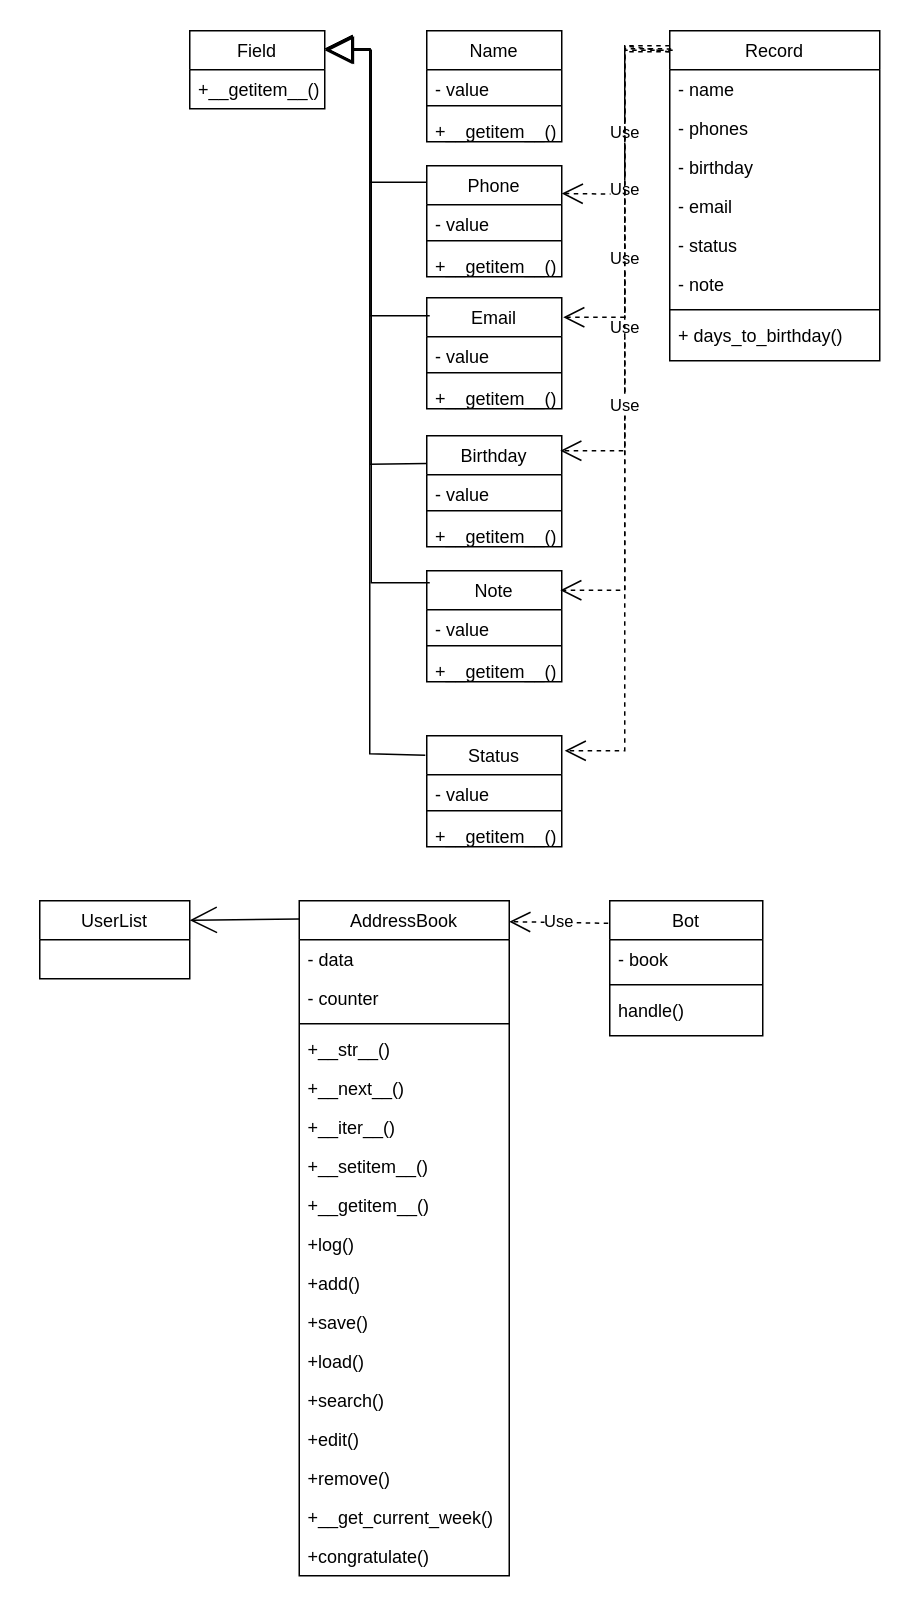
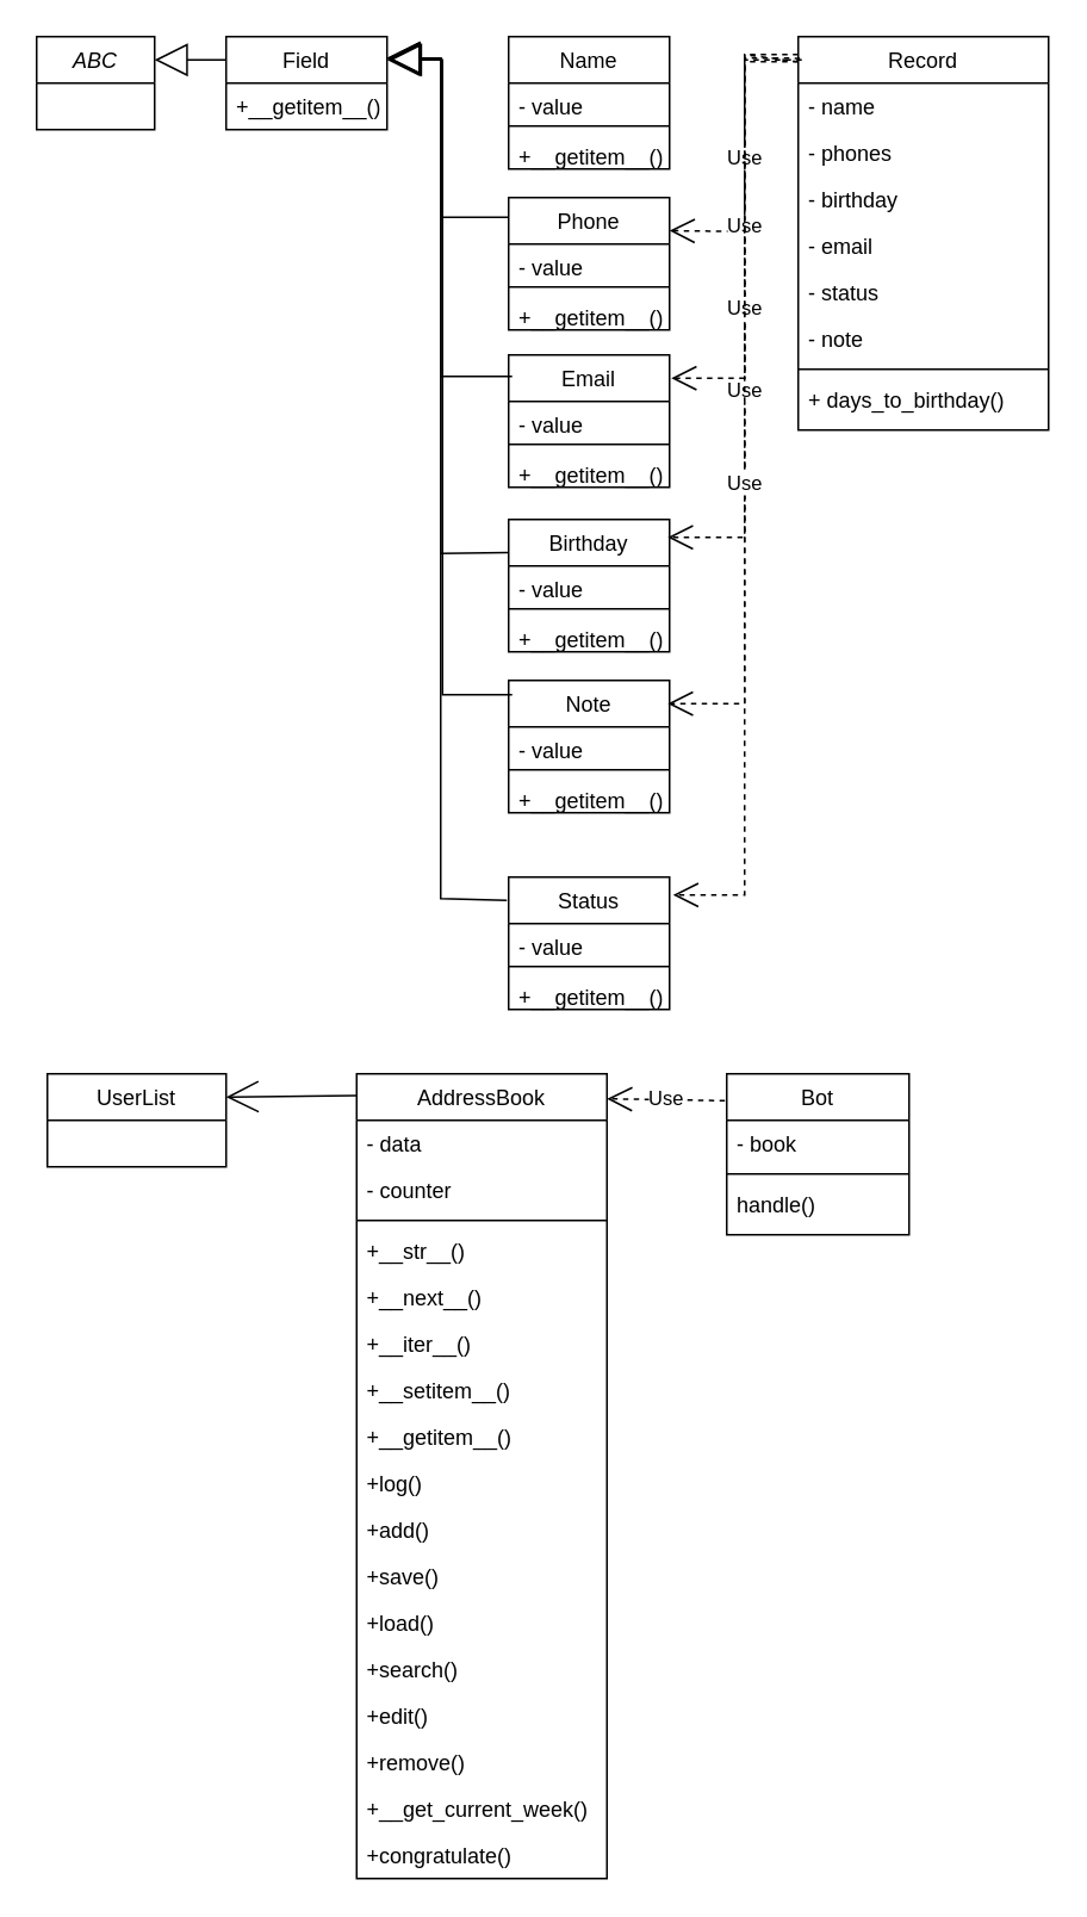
+ <mxCell id="61" value="" style="endArrow=block;endSize=16;endFill=0;html=1;rounded=0;exitX=0;exitY=0.25;exitDx=0;exitDy=0;entryX=1;entryY=0.25;entryDx=0;entryDy=0;" edge="1" parent="1" source="39" target="34"><mxGeometry width="160" relative="1" as="geometry"><mxPoint x="266" y="270" as="sourcePoint" /><mxPoint x="106" y="120" as="targetPoint" /></mxGeometry></mxCell>
+ <mxCell id="34" value="ABC" style="swimlane;fontStyle=2;align=center;verticalAlign=top;childLayout=stackLayout;horizontal=1;startSize=26;horizontalStack=0;resizeParent=1;resizeLast=0;collapsible=1;marginBottom=0;rounded=0;shadow=0;strokeWidth=1;" vertex="1" parent="1"><mxGeometry x="20" y="20" width="66" height="52" as="geometry"><mxRectangle x="550" y="140" width="160" height="26" as="alternateBounds" /></mxGeometry></mxCell>
